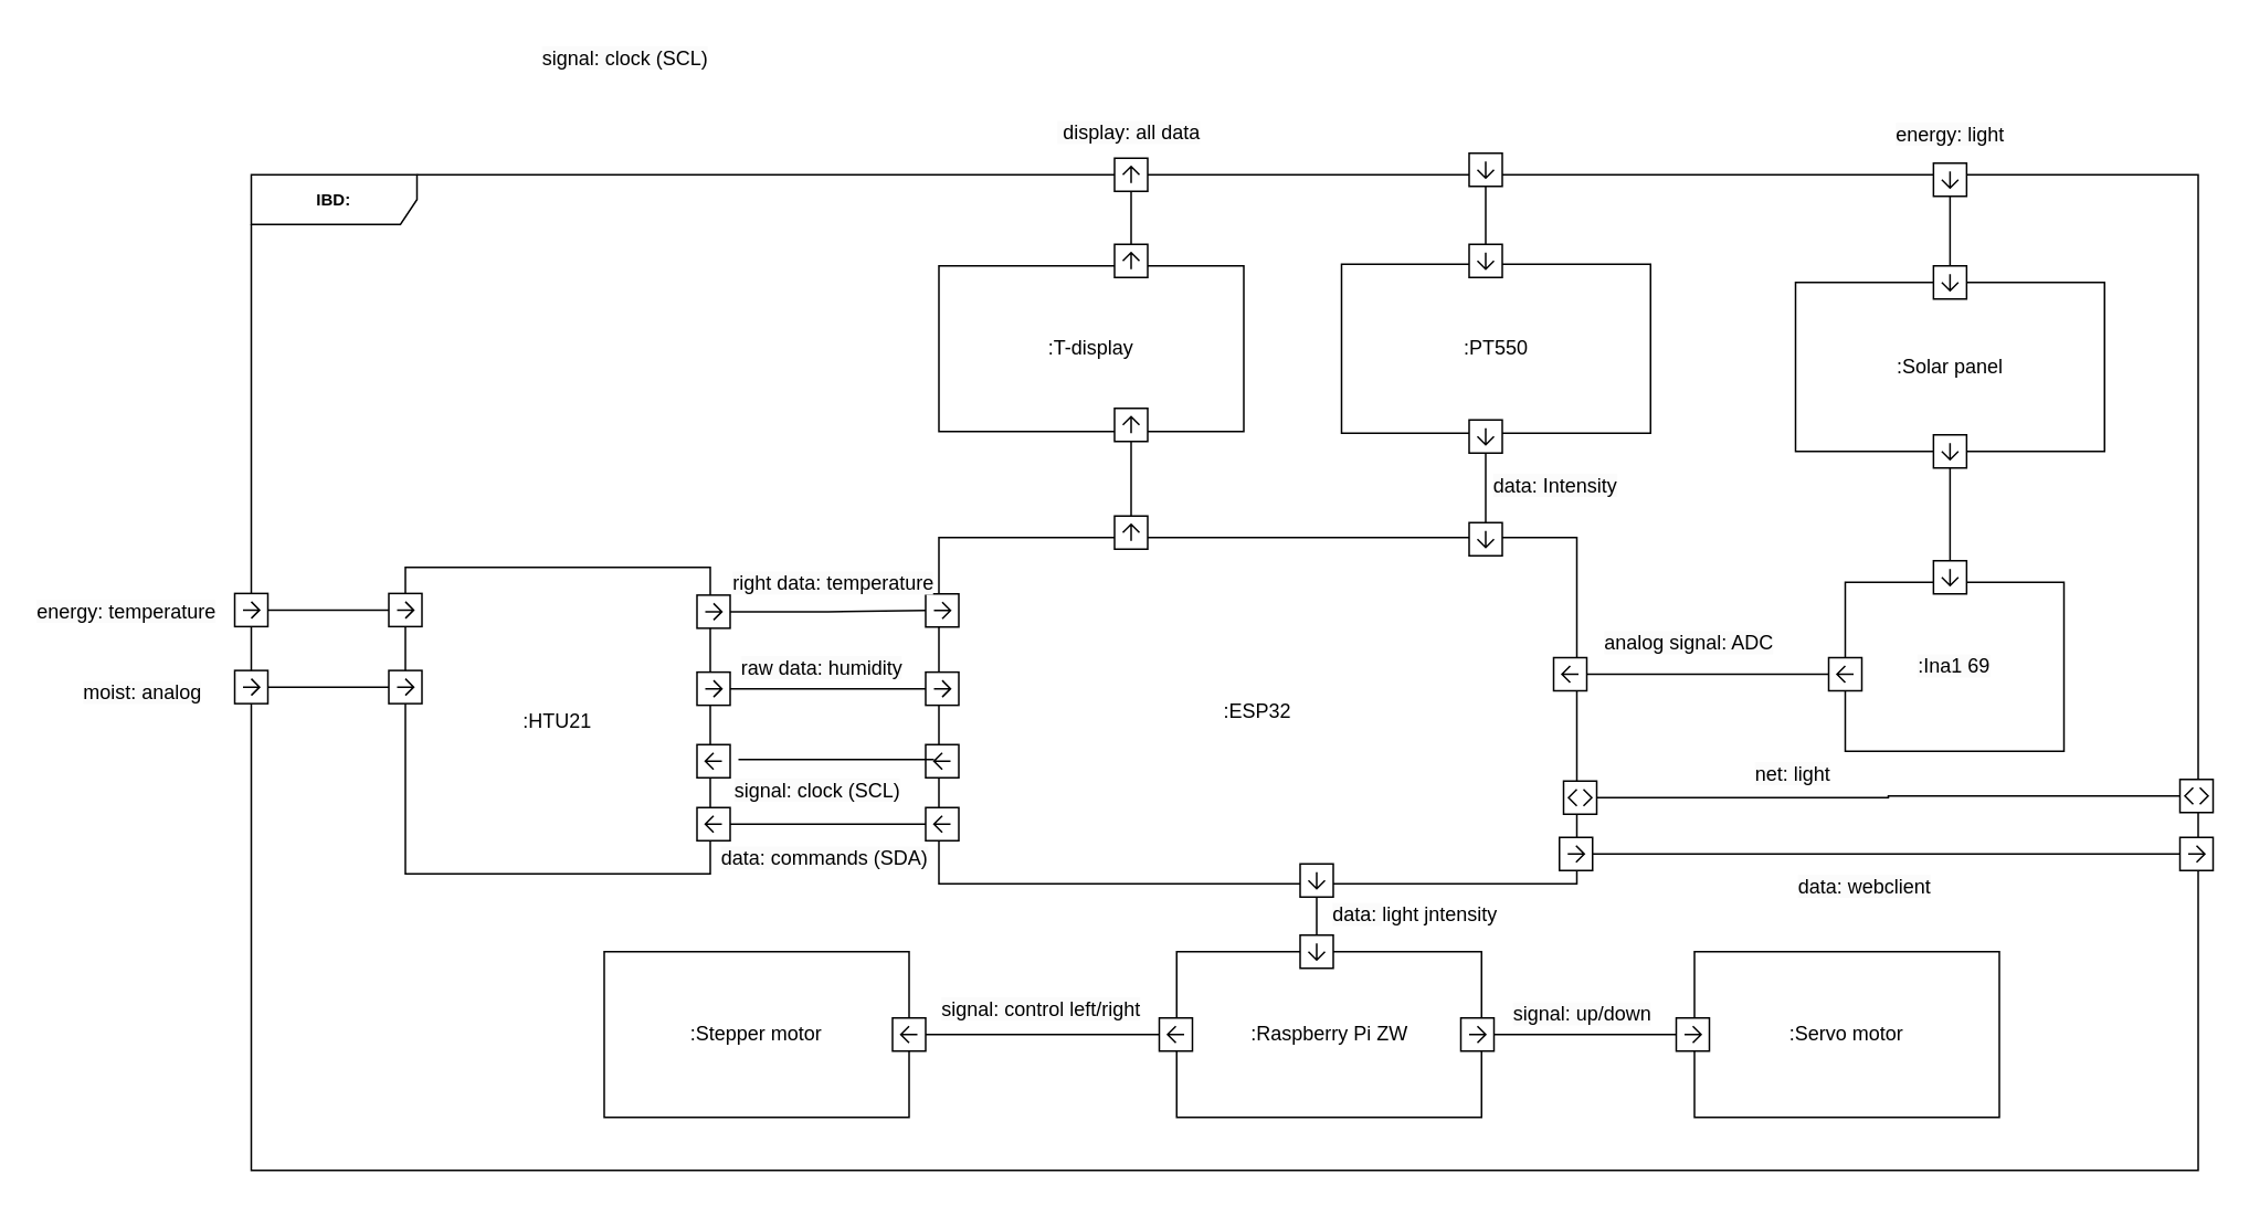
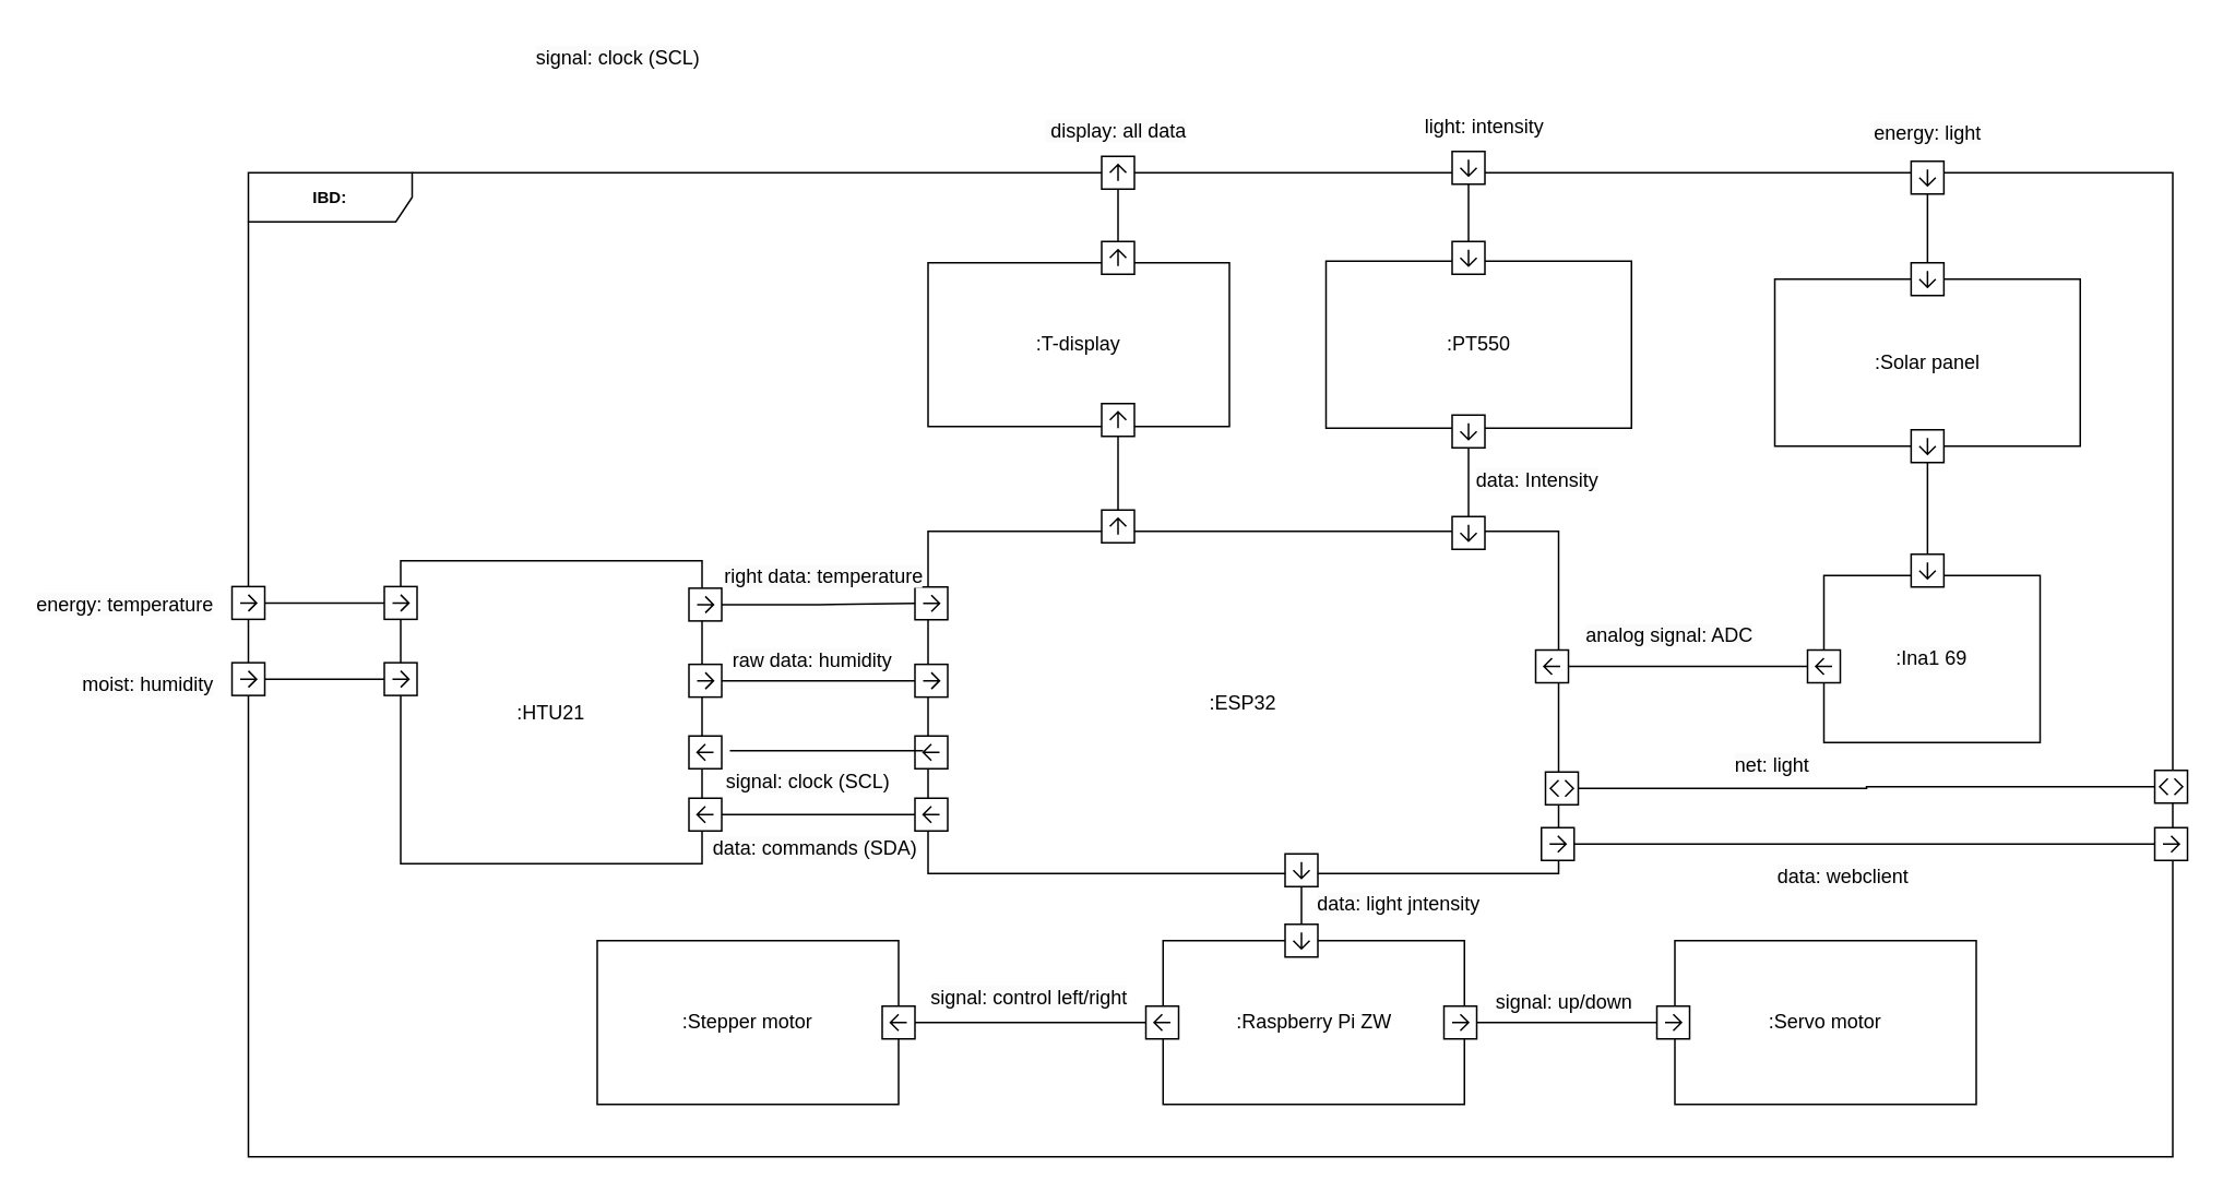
+ <mxCell id="81" value="light: intensity" style="text;html=1;align=center;verticalAlign=middle;whiteSpace=wrap;rounded=0;" vertex="1" parent="1"><mxGeometry x="861" y="62" width="90" height="30" as="geometry" /></mxCell>
- <mxCell id="79" value="&lt;span style=&quot;color: rgb(0, 0, 0); font-family: Helvetica; font-size: 12px; font-style: normal; font-variant-ligatures: normal; font-variant-caps: normal; font-weight: 400; letter-spacing: normal; orphans: 2; text-align: left; text-indent: 0px; text-transform: none; widows: 2; word-spacing: 0px; -webkit-text-stroke-width: 0px; white-space: normal; background-color: rgb(251, 251, 251); text-decoration-thickness: initial; text-decoration-style: initial; text-decoration-color: initial; display: inline !important; float: none;&quot;&gt;moist:&amp;nbsp;analog&lt;/span&gt;" style="text;whiteSpace=wrap;html=1;" vertex="1" parent="1"><mxGeometry x="48.001" y="404" width="108" height="36" as="geometry" /></mxCell>
+ <mxCell id="79" value="&lt;span style=&quot;color: rgb(0, 0, 0); font-family: Helvetica; font-size: 12px; font-style: normal; font-variant-ligatures: normal; font-variant-caps: normal; font-weight: 400; letter-spacing: normal; orphans: 2; text-align: left; text-indent: 0px; text-transform: none; widows: 2; word-spacing: 0px; -webkit-text-stroke-width: 0px; white-space: normal; background-color: rgb(251, 251, 251); text-decoration-thickness: initial; text-decoration-style: initial; text-decoration-color: initial; display: inline !important; float: none;&quot;&gt;moist:&amp;nbsp;humidity&lt;/span&gt;" style="text;whiteSpace=wrap;html=1;" vertex="1" parent="1"><mxGeometry x="48.001" y="404" width="108" height="36" as="geometry" /></mxCell>
